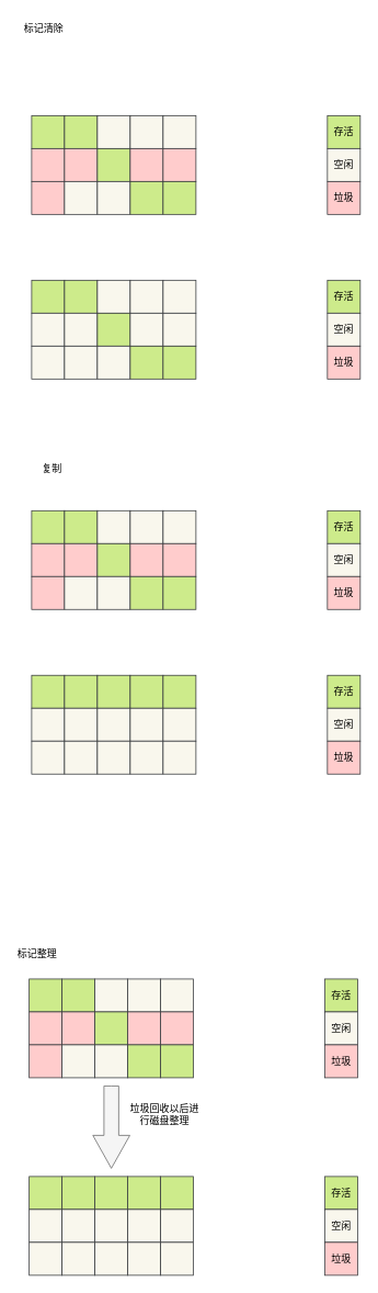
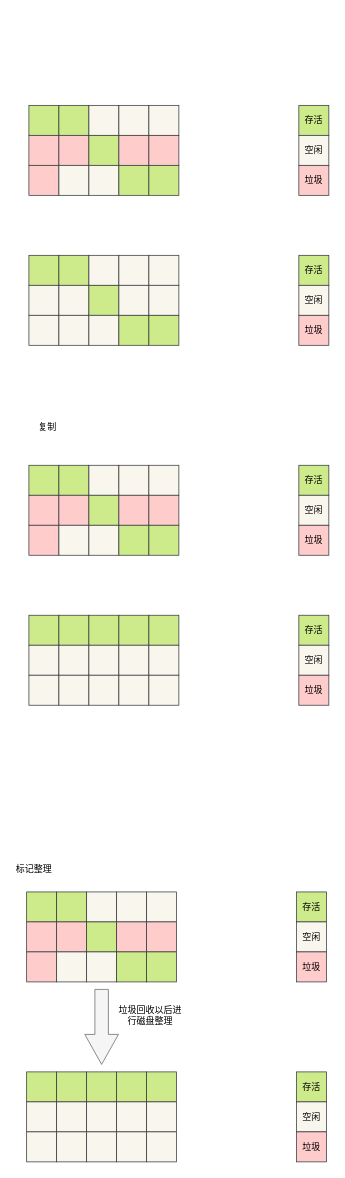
- <mxCell id="2" value="标记清除" style="text;html=1;align=center;verticalAlign=middle;whiteSpace=wrap;rounded=0;" parent="1" vertex="1"><mxGeometry x="28" y="20" width="50" height="30" as="geometry" /></mxCell>
